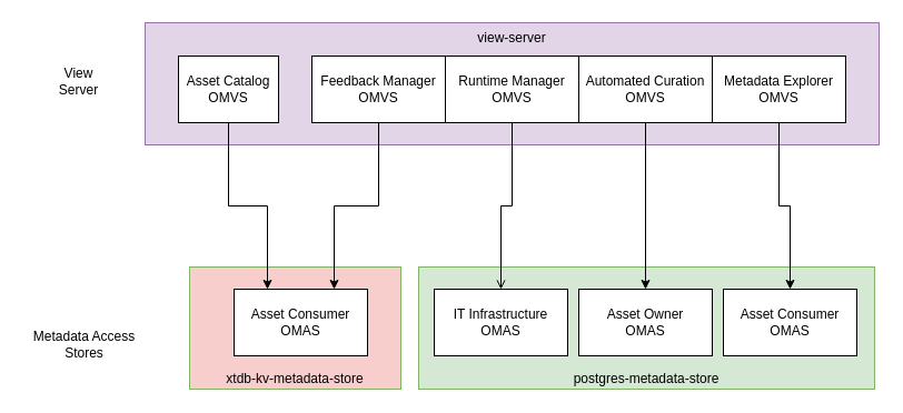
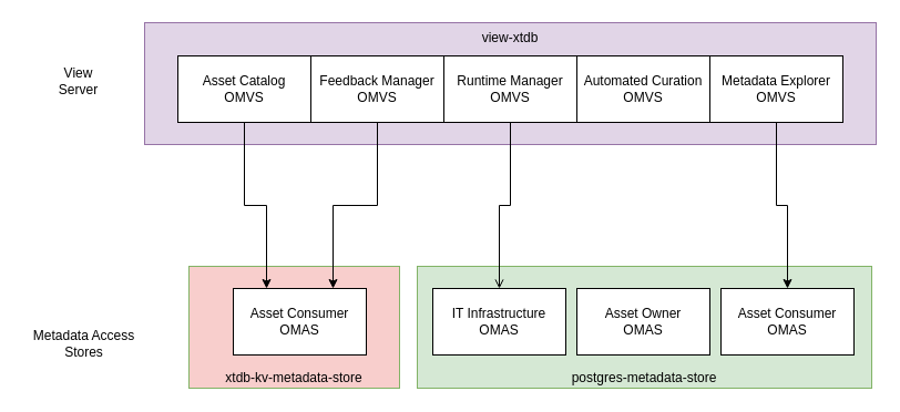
- <mxCell id="2" value="view-server" style="rounded=0;whiteSpace=wrap;html=1;verticalAlign=top;fillColor=#e1d5e7;strokeColor=#9673a6;" vertex="1" parent="1"><mxGeometry x="130" y="20" width="660" height="110" as="geometry" /></mxCell>
+ <mxCell id="2" value="view-xtdb" style="rounded=0;whiteSpace=wrap;html=1;verticalAlign=top;fillColor=#e1d5e7;strokeColor=#9673a6;" vertex="1" parent="1"><mxGeometry x="130" y="20" width="660" height="110" as="geometry" /></mxCell>
- <mxCell id="4" value="Asset Catalog&lt;div&gt;OMVS&lt;/div&gt;" style="rounded=0;whiteSpace=wrap;html=1;" vertex="1" parent="1"><mxGeometry x="160" y="50" width="90" height="60" as="geometry" /></mxCell>
+ <mxCell id="4" value="Asset Catalog&lt;div&gt;OMVS&lt;/div&gt;" style="rounded=0;whiteSpace=wrap;html=1;" vertex="1" parent="1"><mxGeometry x="160" y="50" width="120" height="60" as="geometry" /></mxCell>
- <mxCell id="14" style="edgeStyle=orthogonalEdgeStyle;rounded=0;orthogonalLoop=1;jettySize=auto;html=1;exitX=0.5;exitY=1;exitDx=0;exitDy=0;entryX=0.5;entryY=0;entryDx=0;entryDy=0;" edge="1" parent="1" source="3" target="12"><mxGeometry relative="1" as="geometry" /></mxCell>
